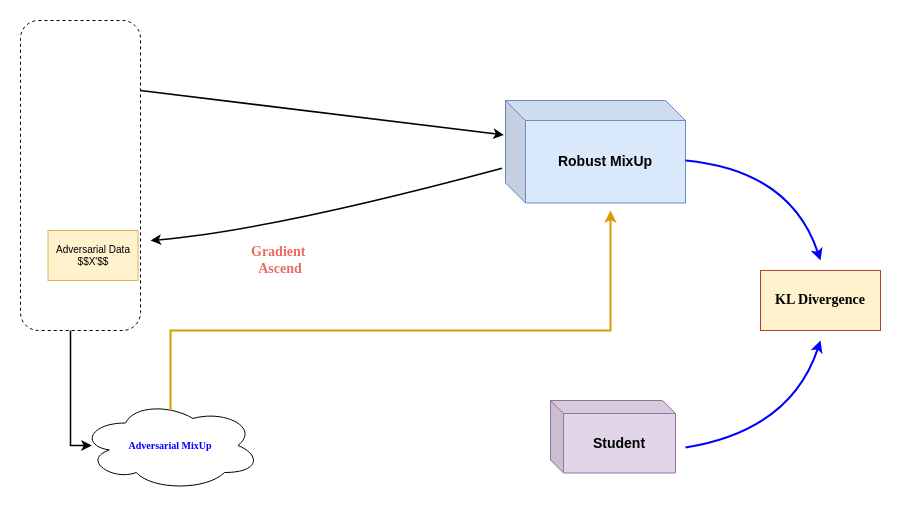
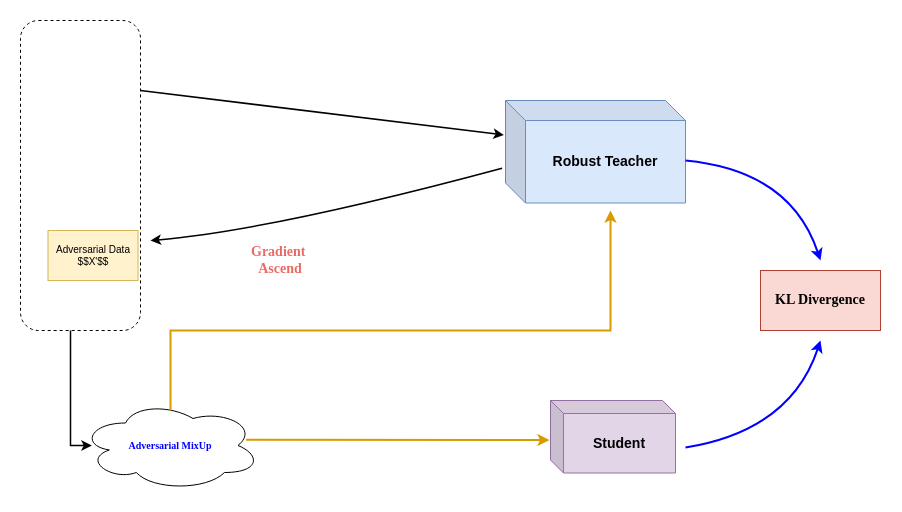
- <mxCell id="3" value="&lt;font style=&quot;font-size: 14px;&quot;&gt;&lt;b&gt;Robust MixUp&lt;/b&gt;&lt;/font&gt;" style="shape=cube;whiteSpace=wrap;html=1;boundedLbl=1;backgroundOutline=1;darkOpacity=0.05;darkOpacity2=0.1;size=20;fillColor=#dae8fc;strokeColor=#6c8ebf;" parent="1" vertex="1"><mxGeometry x="505" y="100" width="180" height="102.5" as="geometry" /></mxCell>
+ <mxCell id="3" value="&lt;font style=&quot;font-size: 14px;&quot;&gt;&lt;b&gt;Robust Teacher&lt;/b&gt;&lt;/font&gt;" style="shape=cube;whiteSpace=wrap;html=1;boundedLbl=1;backgroundOutline=1;darkOpacity=0.05;darkOpacity2=0.1;size=20;fillColor=#dae8fc;strokeColor=#6c8ebf;" parent="1" vertex="1"><mxGeometry x="505" y="100" width="180" height="102.5" as="geometry" /></mxCell>
- <mxCell id="13" value="KL Divergence" style="rounded=0;whiteSpace=wrap;html=1;fontFamily=Comic Sans MS;fontSize=14;fillColor=#fff2cc;strokeColor=#ae4132;fontStyle=1;" parent="1" vertex="1"><mxGeometry x="760" y="270" width="120" height="60" as="geometry" /></mxCell>
+ <mxCell id="13" value="KL Divergence" style="rounded=0;whiteSpace=wrap;html=1;fontFamily=Comic Sans MS;fontSize=14;fillColor=#fad9d5;strokeColor=#ae4132;fontStyle=1" parent="1" vertex="1"><mxGeometry x="760" y="270" width="120" height="60" as="geometry" /></mxCell>
+ <mxCell id="11" value="" style="endArrow=classic;html=1;rounded=0;fontFamily=Comic Sans MS;fontSize=14;fontColor=#0000FF;fillColor=#ffe6cc;strokeColor=#d79b00;strokeWidth=2;entryX=-0.008;entryY=0.545;entryDx=0;entryDy=0;entryPerimeter=0;exitX=0.92;exitY=0.436;exitDx=0;exitDy=0;exitPerimeter=0;" parent="1" target="6" edge="1" source="9"><mxGeometry width="50" height="50" relative="1" as="geometry"><mxPoint x="260" y="440" as="sourcePoint" /><mxPoint x="540" y="440" as="targetPoint" /></mxGeometry></mxCell>
